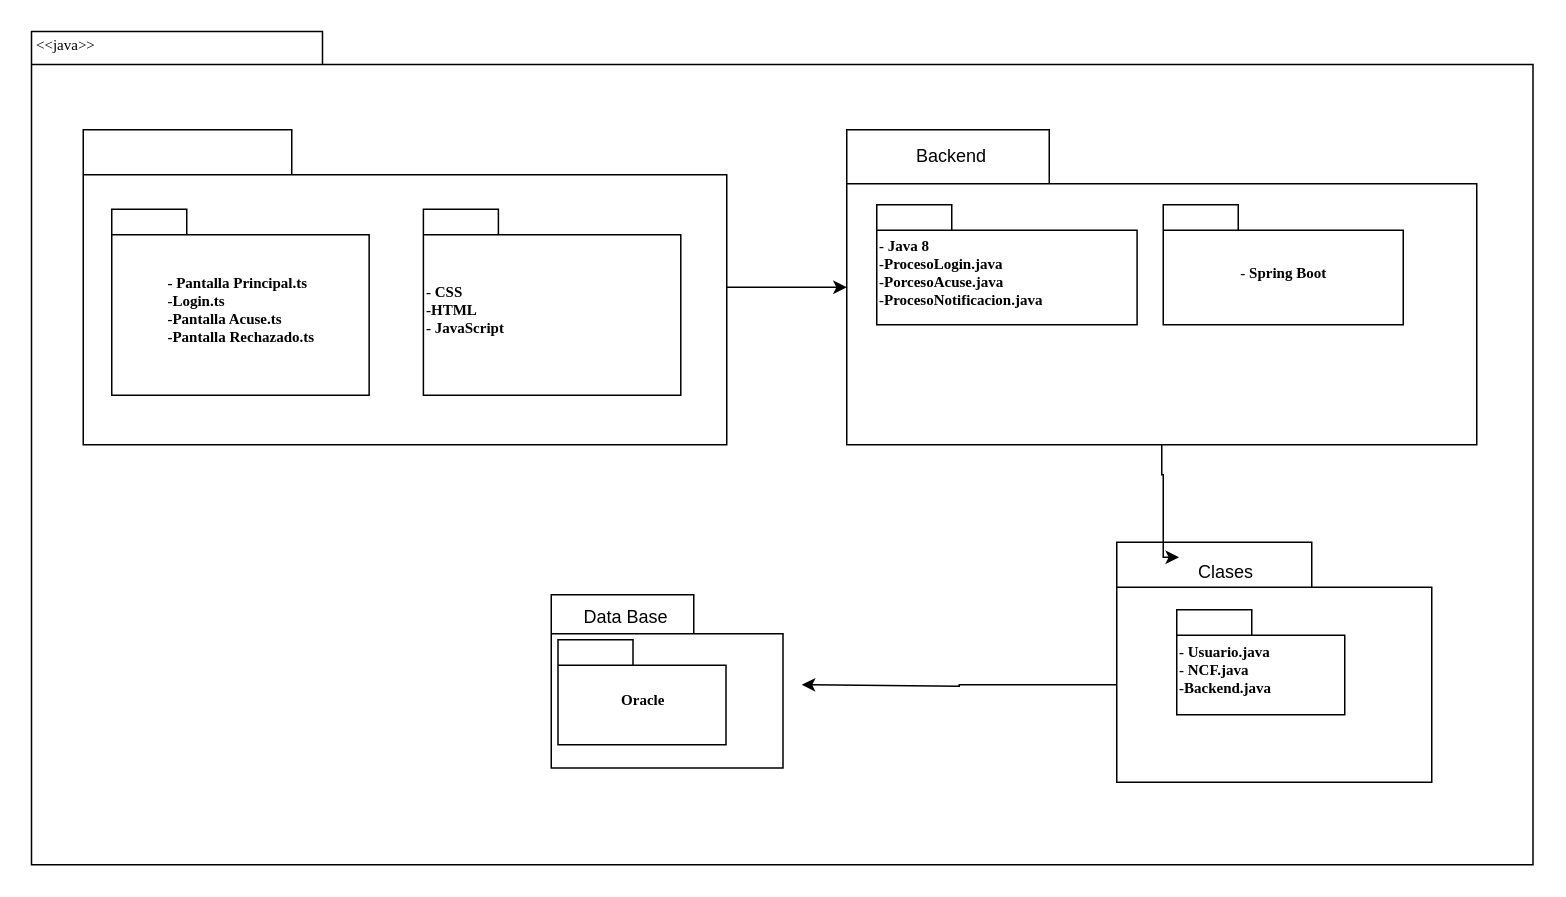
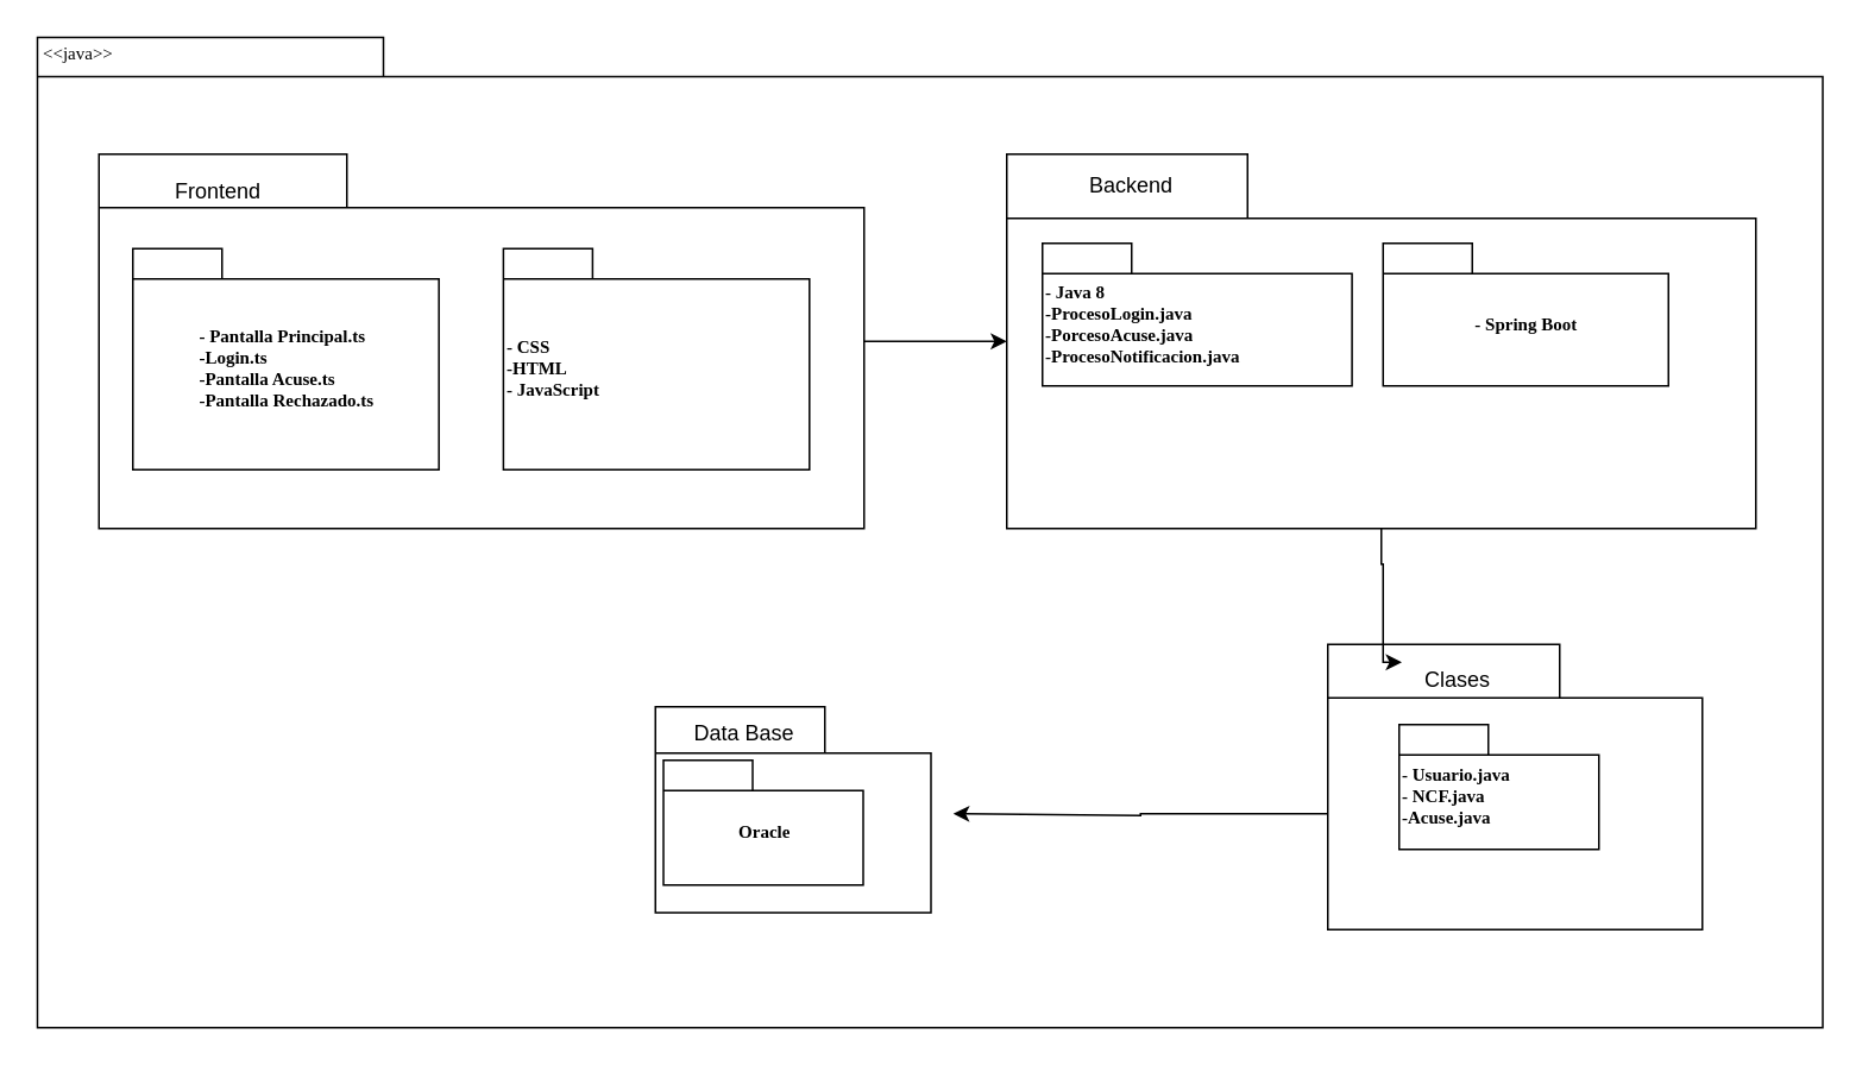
+ <mxCell id="12" value="Frontend" style="text;html=1;strokeColor=none;fillColor=none;align=center;verticalAlign=middle;whiteSpace=wrap;rounded=0;" vertex="1" parent="7"><mxGeometry width="133.83" height="41.692" as="geometry" /></mxCell>
- <mxCell id="21" value="- Usuario.java&lt;br&gt;&lt;div style=&quot;&quot;&gt;&lt;span style=&quot;background-color: initial;&quot;&gt;- NCF.java&lt;/span&gt;&lt;/div&gt;-Backend.java" style="shape=folder;fontStyle=1;spacingTop=10;tabWidth=50;tabHeight=17;tabPosition=left;html=1;rounded=0;shadow=0;comic=0;labelBackgroundColor=none;strokeColor=#000000;strokeWidth=1;fillColor=#ffffff;fontFamily=Verdana;fontSize=10;fontColor=#000000;align=left;" parent="1" vertex="1"><mxGeometry x="784" y="406" width="112" height="70" as="geometry" /></mxCell>
+ <mxCell id="21" value="- Usuario.java&lt;br&gt;&lt;div style=&quot;&quot;&gt;&lt;span style=&quot;background-color: initial;&quot;&gt;- NCF.java&lt;/span&gt;&lt;/div&gt;-Acuse.java" style="shape=folder;fontStyle=1;spacingTop=10;tabWidth=50;tabHeight=17;tabPosition=left;html=1;rounded=0;shadow=0;comic=0;labelBackgroundColor=none;strokeColor=#000000;strokeWidth=1;fillColor=#ffffff;fontFamily=Verdana;fontSize=10;fontColor=#000000;align=left;" parent="1" vertex="1"><mxGeometry x="784" y="406" width="112" height="70" as="geometry" /></mxCell>
